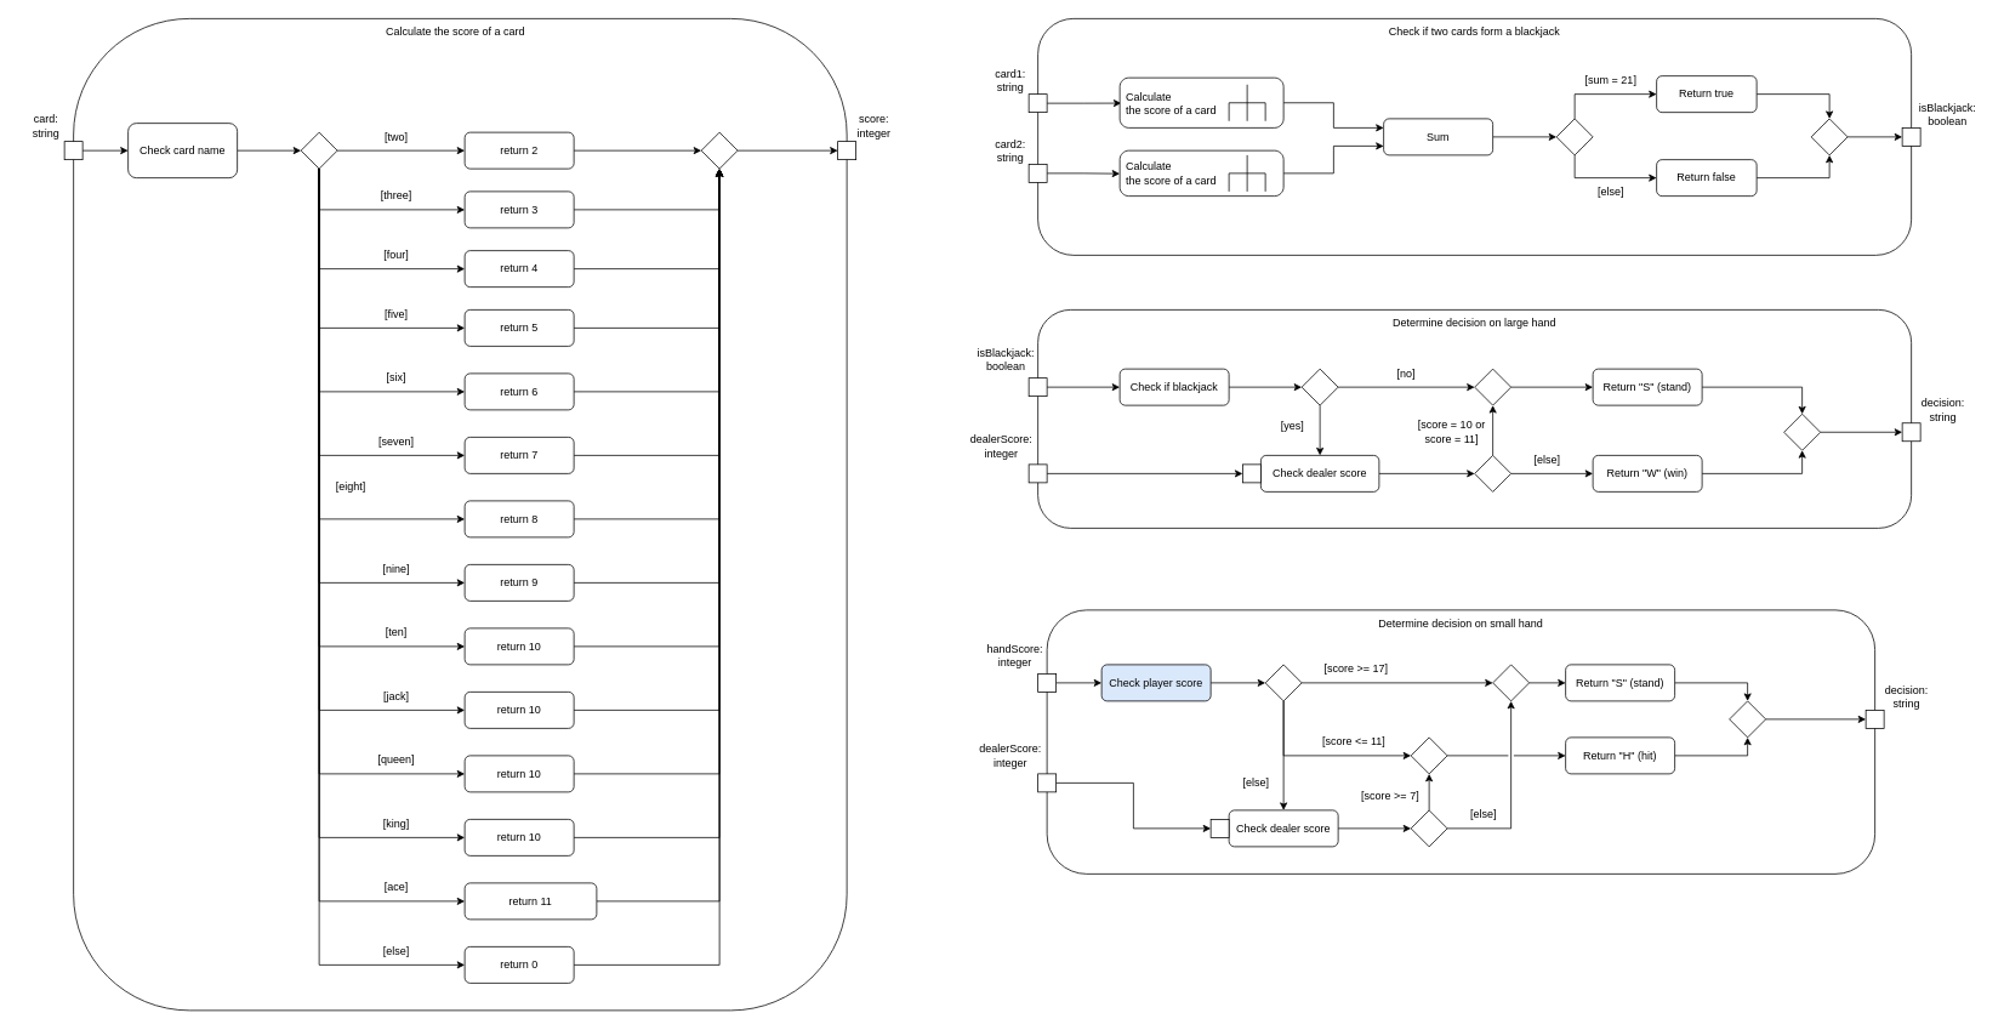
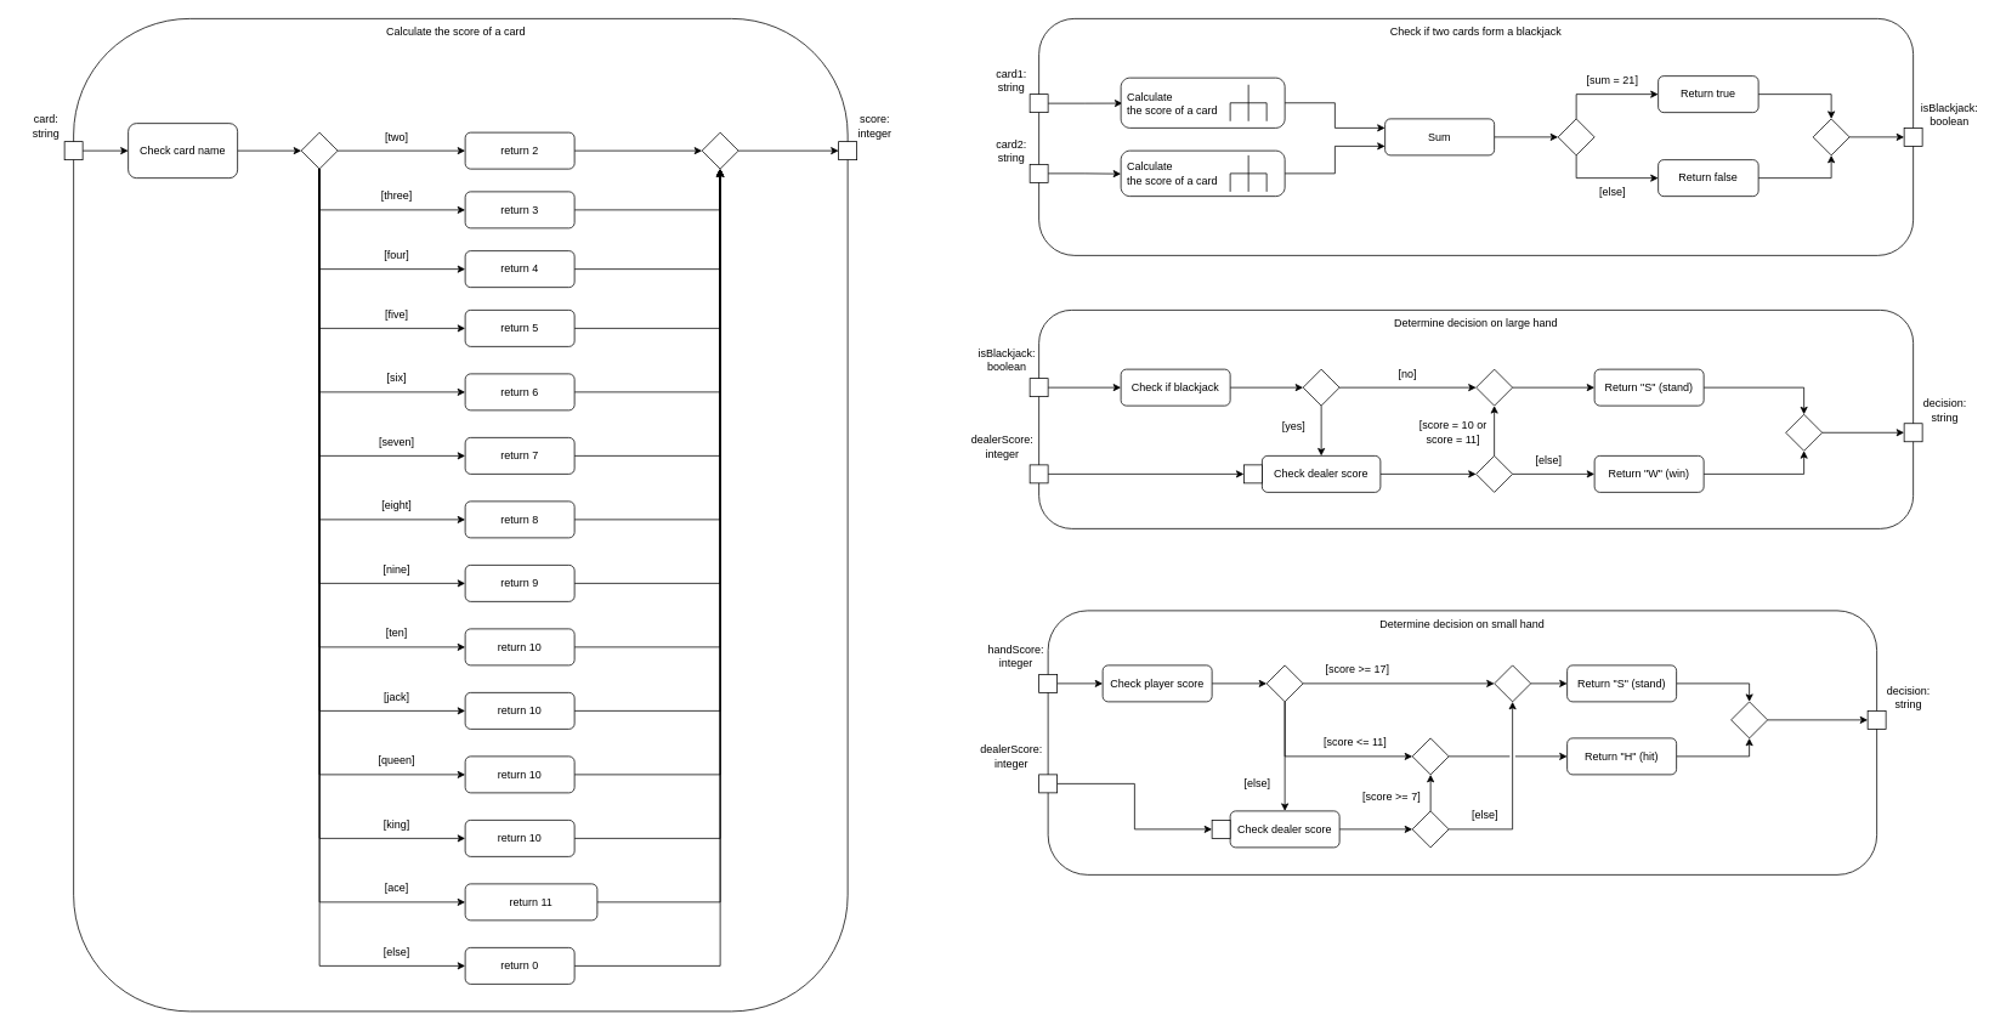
- <mxCell id="43" value="[eight]" style="text;html=1;strokeColor=none;fillColor=none;align=center;verticalAlign=middle;whiteSpace=wrap;rounded=0;" vertex="1" parent="1"><mxGeometry x="355" y="519.5" width="60" height="30" as="geometry" /></mxCell>
+ <mxCell id="43" value="[eight]" style="text;html=1;strokeColor=none;fillColor=none;align=center;verticalAlign=middle;whiteSpace=wrap;rounded=0;" vertex="1" parent="1"><mxGeometry x="405" y="539.5" width="60" height="30" as="geometry" /></mxCell>
- <mxCell id="143" value="Check player score" style="rounded=1;whiteSpace=wrap;html=1;fillColor=#dae8fc;" vertex="1" parent="1"><mxGeometry x="1210" y="730" width="120" height="40" as="geometry" /></mxCell>
+ <mxCell id="143" value="Check player score" style="rounded=1;whiteSpace=wrap;html=1;" vertex="1" parent="1"><mxGeometry x="1210" y="730" width="120" height="40" as="geometry" /></mxCell>
